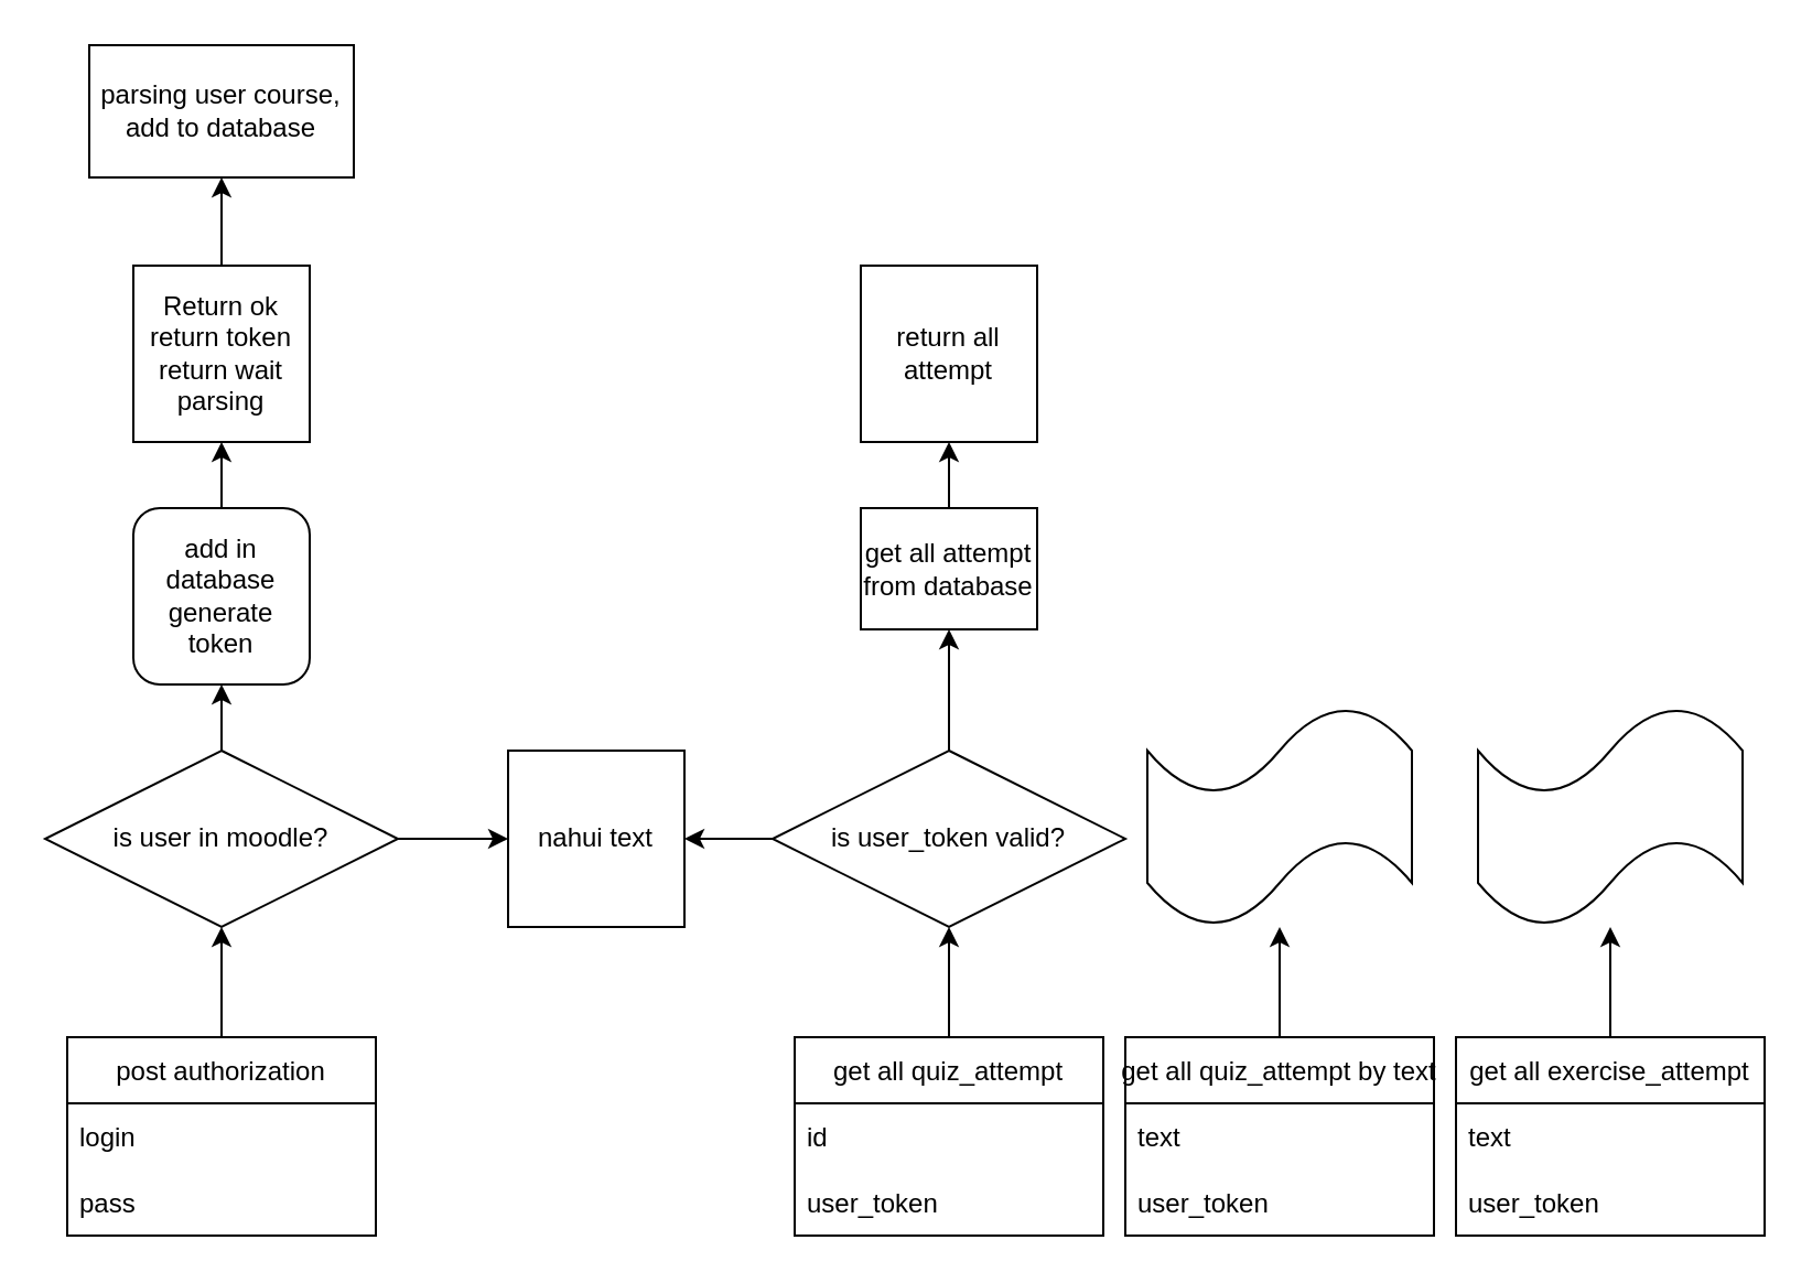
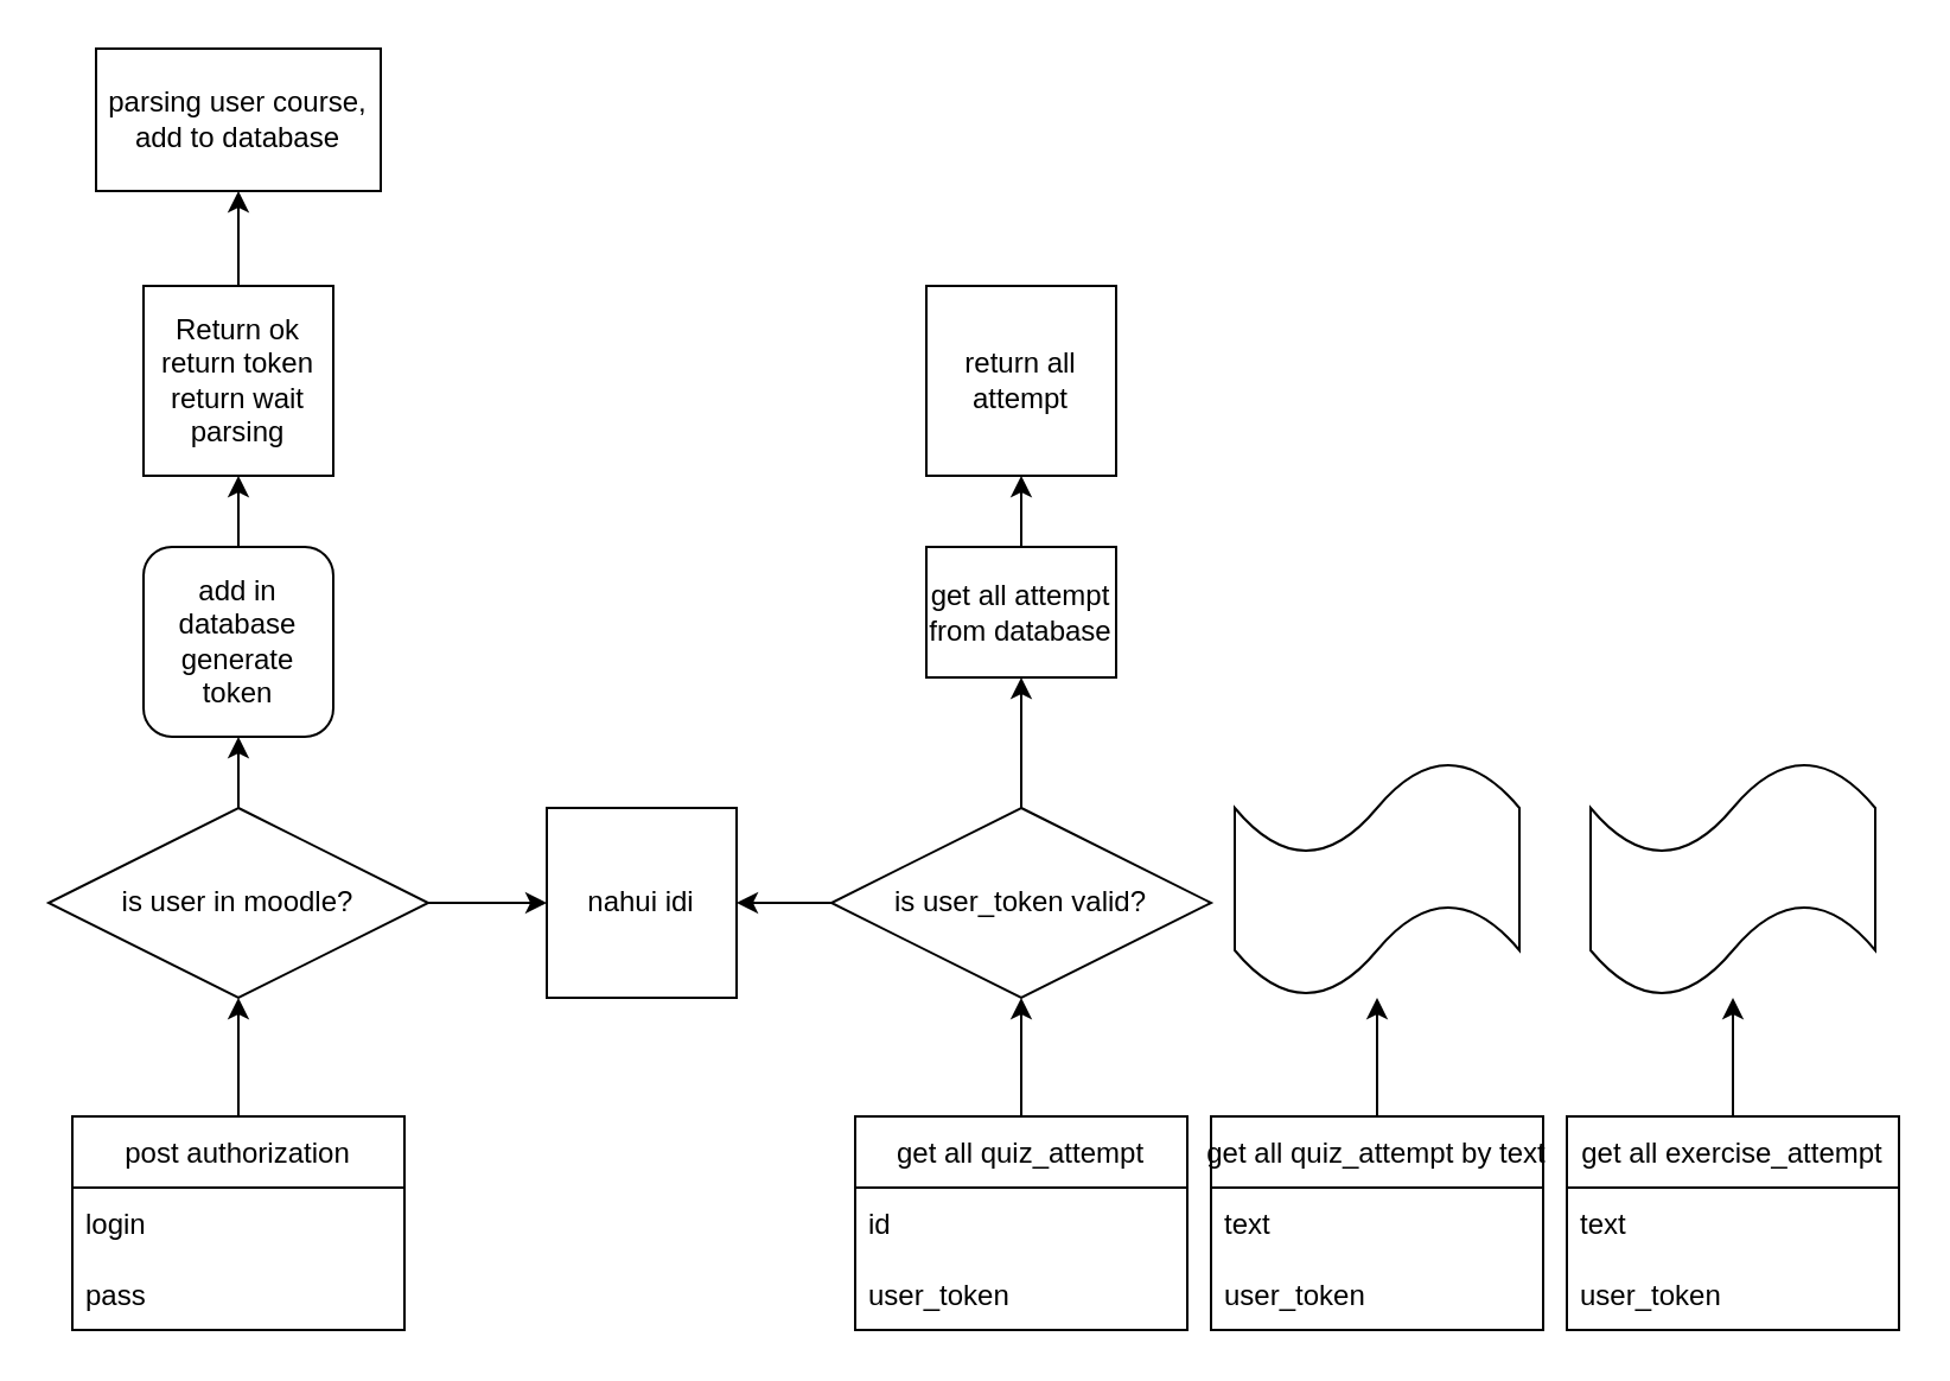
- <mxCell id="19" value="nahui text" style="whiteSpace=wrap;html=1;aspect=fixed;" vertex="1" parent="1"><mxGeometry x="230" y="340" width="80" height="80" as="geometry" /></mxCell>
+ <mxCell id="19" value="nahui idi" style="whiteSpace=wrap;html=1;aspect=fixed;" vertex="1" parent="1"><mxGeometry x="230" y="340" width="80" height="80" as="geometry" /></mxCell>
